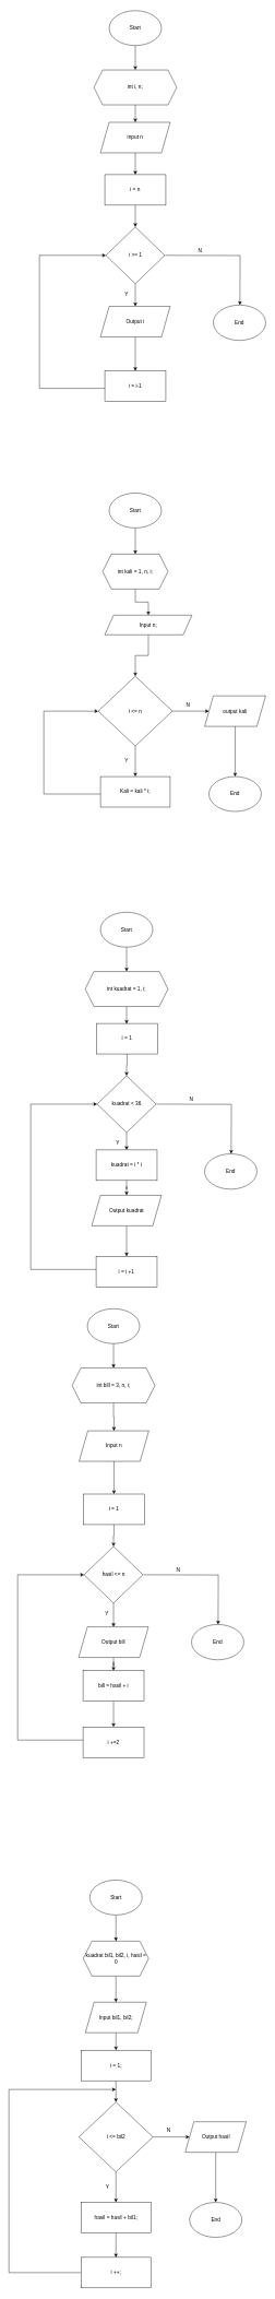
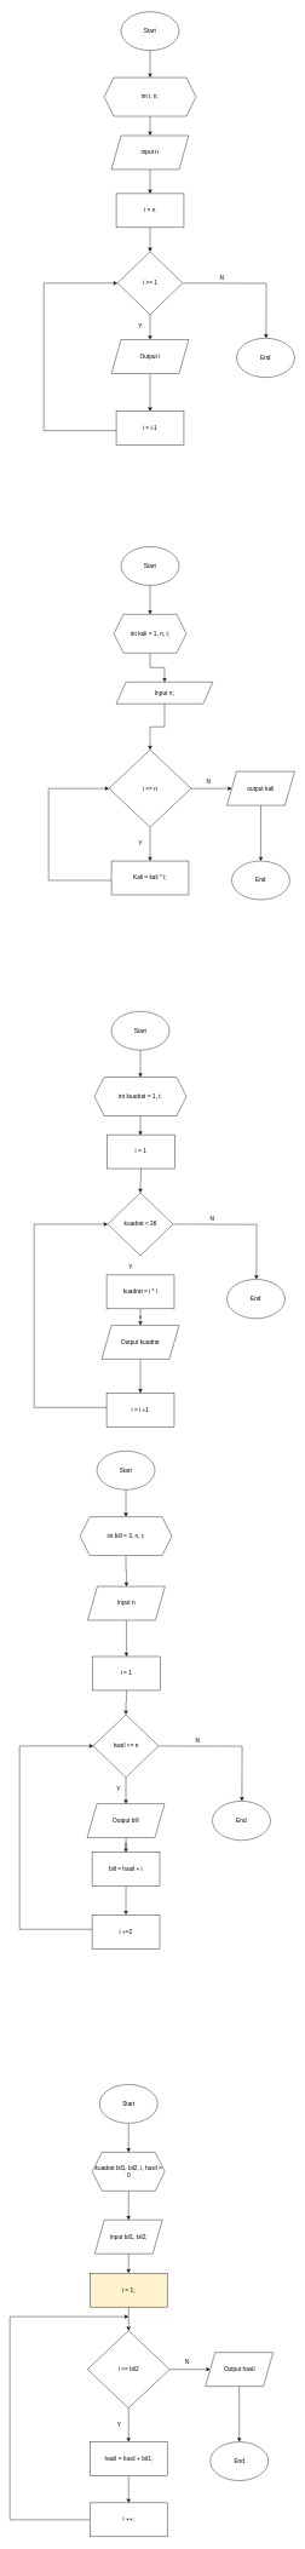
- <mxCell id="43" style="edgeStyle=orthogonalEdgeStyle;rounded=0;orthogonalLoop=1;jettySize=auto;html=1;exitX=0.5;exitY=1;exitDx=0;exitDy=0;entryX=0.5;entryY=0;entryDx=0;entryDy=0;" edge="1" parent="1" source="44" target="53"><mxGeometry relative="1" as="geometry" /></mxCell>
- <mxCell id="91" value="i = 1;" style="rounded=0;whiteSpace=wrap;html=1;" vertex="1" parent="1"><mxGeometry x="185.5" y="4696" width="160" height="70" as="geometry" /></mxCell>
+ <mxCell id="91" value="i = 1;" style="rounded=0;whiteSpace=wrap;html=1;fillColor=#fff2cc;" vertex="1" parent="1"><mxGeometry x="185.5" y="4696" width="160" height="70" as="geometry" /></mxCell>
